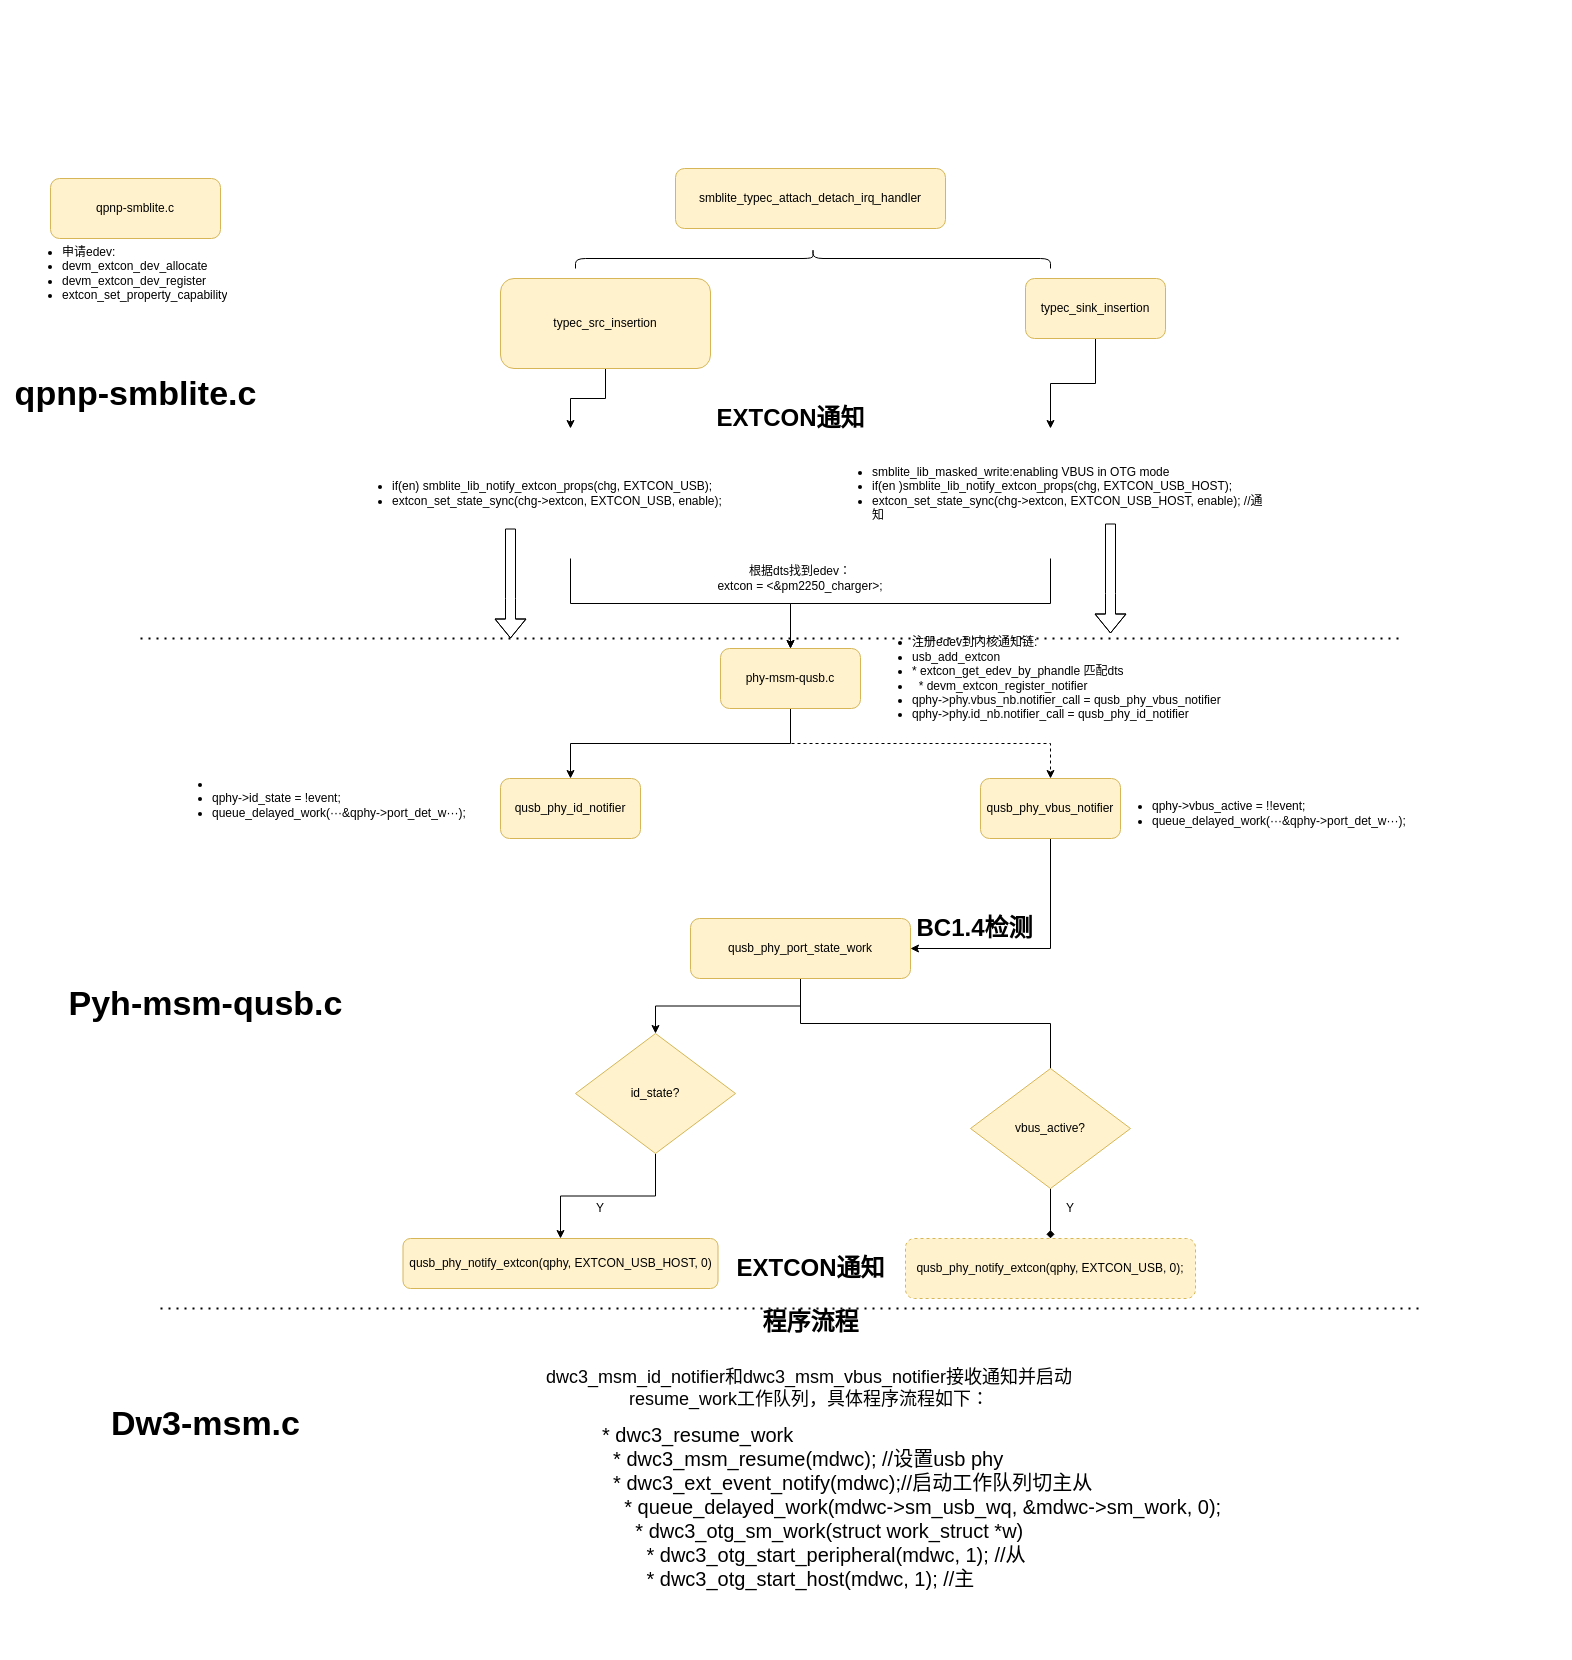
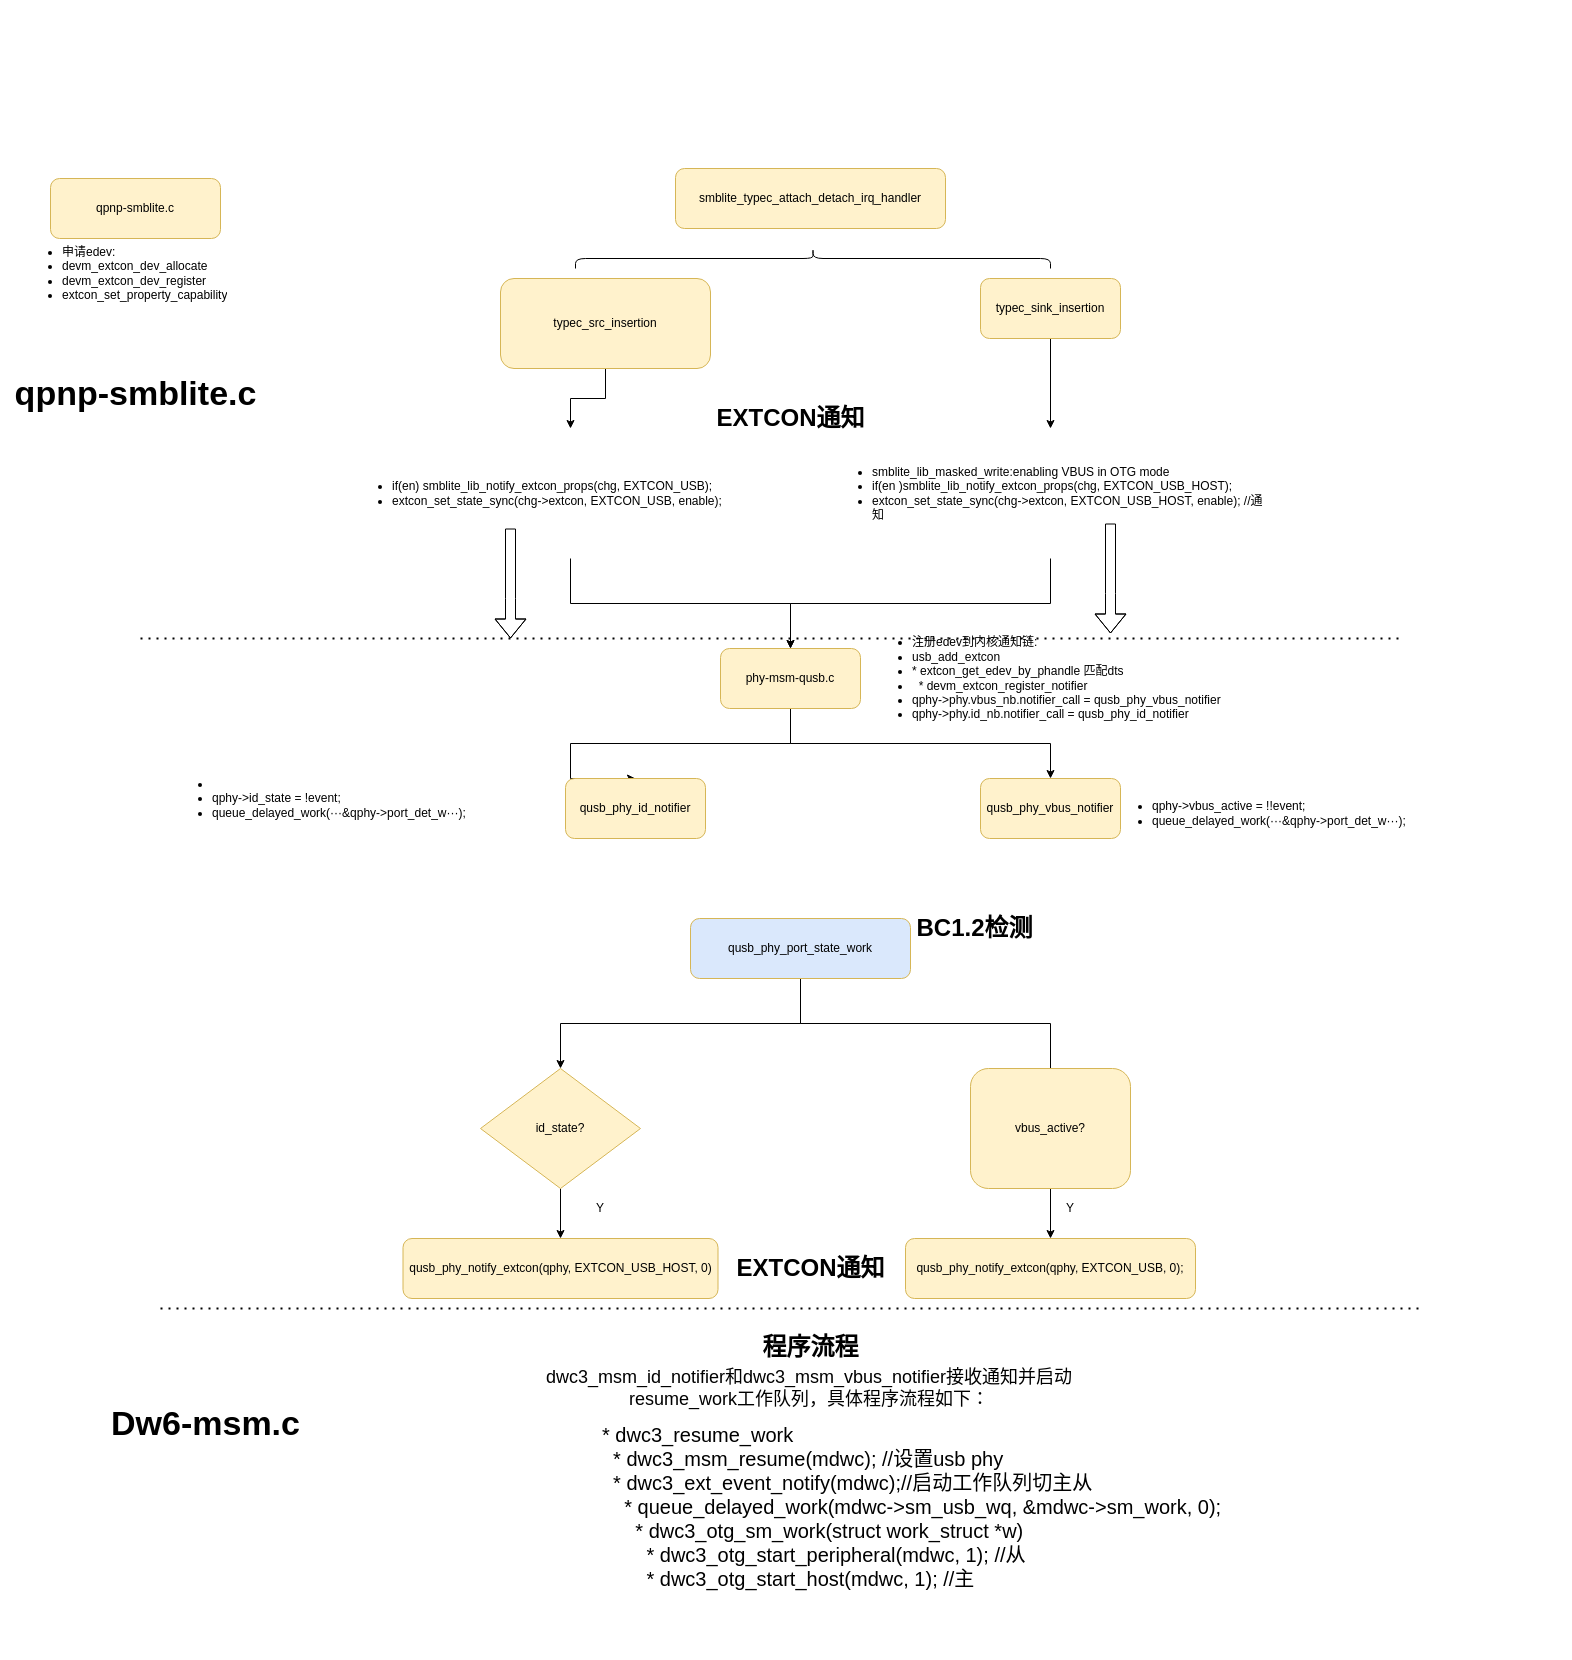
- <mxCell id="5" value="&lt;div&gt;typec_sink_insertion&lt;/div&gt;" style="rounded=1;whiteSpace=wrap;html=1;fillColor=#fff2cc;strokeColor=#d6b656;" parent="1" vertex="1"><mxGeometry x="1025" y="278" width="140" height="60" as="geometry" /></mxCell>
+ <mxCell id="5" value="&lt;div&gt;typec_sink_insertion&lt;/div&gt;" style="rounded=1;whiteSpace=wrap;html=1;fillColor=#fff2cc;strokeColor=#d6b656;" parent="1" vertex="1"><mxGeometry x="980" y="278" width="140" height="60" as="geometry" /></mxCell>
- <mxCell id="17" value="根据dts找到edev：&lt;br&gt;extcon = &amp;lt;&amp;amp;pm2250_charger&amp;gt;;" style="text;html=1;strokeColor=none;fillColor=none;align=center;verticalAlign=middle;whiteSpace=wrap;rounded=0;" parent="1" vertex="1"><mxGeometry x="690" y="568" width="220" height="20" as="geometry" /></mxCell>
- <mxCell id="15" style="edgeStyle=orthogonalEdgeStyle;rounded=0;orthogonalLoop=1;jettySize=auto;html=1;exitX=0.5;exitY=1;exitDx=0;exitDy=0;entryX=0.5;entryY=0;entryDx=0;entryDy=0;dashed=1;" parent="1" source="16" target="21" edge="1"><mxGeometry relative="1" as="geometry" /></mxCell>
+ <mxCell id="15" style="edgeStyle=orthogonalEdgeStyle;rounded=0;orthogonalLoop=1;jettySize=auto;html=1;exitX=0.5;exitY=1;exitDx=0;exitDy=0;entryX=0.5;entryY=0;entryDx=0;entryDy=0;" parent="1" source="16" target="21" edge="1"><mxGeometry relative="1" as="geometry" /></mxCell>
- <mxCell id="19" value="qusb_phy_id_notifier" style="rounded=1;whiteSpace=wrap;html=1;fillColor=#fff2cc;strokeColor=#d6b656;" parent="1" vertex="1"><mxGeometry x="500" y="778" width="140" height="60" as="geometry" /></mxCell>
+ <mxCell id="19" value="qusb_phy_id_notifier" style="rounded=1;whiteSpace=wrap;html=1;fillColor=#fff2cc;strokeColor=#d6b656;" parent="1" vertex="1"><mxGeometry x="565" y="778" width="140" height="60" as="geometry" /></mxCell>
- <mxCell id="29" value="BC1.4检测" style="text;strokeColor=none;fillColor=none;html=1;fontSize=24;fontStyle=1;verticalAlign=middle;align=center;" vertex="1" parent="1"><mxGeometry x="924" y="908" width="100" height="40" as="geometry" /></mxCell>
+ <mxCell id="29" value="BC1.2检测" style="text;strokeColor=none;fillColor=none;html=1;fontSize=24;fontStyle=1;verticalAlign=middle;align=center;" vertex="1" parent="1"><mxGeometry x="924" y="908" width="100" height="40" as="geometry" /></mxCell>
- <mxCell id="28" value="qusb_phy_port_state_work" style="rounded=1;whiteSpace=wrap;html=1;fillColor=#fff2cc;strokeColor=#d6b656;" vertex="1" parent="1"><mxGeometry x="690" y="918" width="220" height="60" as="geometry" /></mxCell>
+ <mxCell id="28" value="qusb_phy_port_state_work" style="rounded=1;whiteSpace=wrap;html=1;fillColor=#dae8fc;strokeColor=#d6b656;" vertex="1" parent="1"><mxGeometry x="690" y="918" width="220" height="60" as="geometry" /></mxCell>
- <mxCell id="20" style="edgeStyle=orthogonalEdgeStyle;rounded=0;orthogonalLoop=1;jettySize=auto;html=1;exitX=0.5;exitY=1;exitDx=0;exitDy=0;entryX=1;entryY=0.5;entryDx=0;entryDy=0;" edge="1" parent="1" source="21" target="28"><mxGeometry relative="1" as="geometry" /></mxCell>
- <mxCell id="42" value="&lt;font style=&quot;font-size: 34px&quot;&gt;Pyh-msm-qusb.c&lt;/font&gt;" style="text;strokeColor=none;fillColor=none;html=1;fontSize=24;fontStyle=1;verticalAlign=middle;align=center;" vertex="1" parent="1"><mxGeometry x="130" y="958" width="150" height="90" as="geometry" /></mxCell>
- <mxCell id="35" value="id_state?" style="rhombus;whiteSpace=wrap;html=1;fillColor=#fff2cc;strokeColor=#d6b656;" vertex="1" parent="1"><mxGeometry x="575" y="1033" width="160" height="120" as="geometry" /></mxCell>
+ <mxCell id="35" value="id_state?" style="rhombus;whiteSpace=wrap;html=1;fillColor=#fff2cc;strokeColor=#d6b656;" vertex="1" parent="1"><mxGeometry x="480" y="1068" width="160" height="120" as="geometry" /></mxCell>
- <mxCell id="31" value="vbus_active?" style="rhombus;whiteSpace=wrap;html=1;fillColor=#fff2cc;strokeColor=#d6b656;" vertex="1" parent="1"><mxGeometry x="970" y="1068" width="160" height="120" as="geometry" /></mxCell>
+ <mxCell id="31" value="vbus_active?" style="whiteSpace=wrap;html=1;fillColor=#fff2cc;strokeColor=#d6b656;rounded=1;" vertex="1" parent="1"><mxGeometry x="970" y="1068" width="160" height="120" as="geometry" /></mxCell>
- <mxCell id="30" style="edgeStyle=orthogonalEdgeStyle;rounded=0;orthogonalLoop=1;jettySize=auto;html=1;exitX=0.5;exitY=1;exitDx=0;exitDy=0;entryX=0.5;entryY=0;entryDx=0;entryDy=0;endArrow=diamond;" edge="1" parent="1" source="31" target="32"><mxGeometry relative="1" as="geometry" /></mxCell>
+ <mxCell id="30" style="edgeStyle=orthogonalEdgeStyle;rounded=0;orthogonalLoop=1;jettySize=auto;html=1;exitX=0.5;exitY=1;exitDx=0;exitDy=0;entryX=0.5;entryY=0;entryDx=0;entryDy=0;" edge="1" parent="1" source="31" target="32"><mxGeometry relative="1" as="geometry" /></mxCell>
- <mxCell id="36" value="qusb_phy_notify_extcon(qphy, EXTCON_USB_HOST, 0)" style="rounded=1;whiteSpace=wrap;html=1;fillColor=#fff2cc;strokeColor=#d6b656;" vertex="1" parent="1"><mxGeometry x="402.5" y="1238" width="315" height="50" as="geometry" /></mxCell>
+ <mxCell id="36" value="qusb_phy_notify_extcon(qphy, EXTCON_USB_HOST, 0)" style="rounded=1;whiteSpace=wrap;html=1;fillColor=#fff2cc;strokeColor=#d6b656;" vertex="1" parent="1"><mxGeometry x="402.5" y="1238" width="315" height="60" as="geometry" /></mxCell>
- <mxCell id="32" value="qusb_phy_notify_extcon(qphy, EXTCON_USB, 0);" style="rounded=1;whiteSpace=wrap;html=1;fillColor=#fff2cc;strokeColor=#d6b656;dashed=1;" vertex="1" parent="1"><mxGeometry x="905" y="1238" width="290" height="60" as="geometry" /></mxCell>
+ <mxCell id="32" value="qusb_phy_notify_extcon(qphy, EXTCON_USB, 0);" style="rounded=1;whiteSpace=wrap;html=1;fillColor=#fff2cc;strokeColor=#d6b656;" vertex="1" parent="1"><mxGeometry x="905" y="1238" width="290" height="60" as="geometry" /></mxCell>
- <mxCell id="47" value="程序流程" style="text;strokeColor=none;fillColor=none;html=1;fontSize=24;fontStyle=1;verticalAlign=middle;align=center;" vertex="1" parent="1"><mxGeometry x="760" y="1302" width="100" height="40" as="geometry" /></mxCell>
+ <mxCell id="47" value="程序流程" style="text;strokeColor=none;fillColor=none;html=1;fontSize=24;fontStyle=1;verticalAlign=middle;align=center;" vertex="1" parent="1"><mxGeometry x="760" y="1327" width="100" height="40" as="geometry" /></mxCell>
- <mxCell id="43" value="&lt;font style=&quot;font-size: 34px&quot;&gt;Dw3-msm.c&lt;/font&gt;" style="text;strokeColor=none;fillColor=none;html=1;fontSize=24;fontStyle=1;verticalAlign=middle;align=center;" vertex="1" parent="1"><mxGeometry x="130" y="1378" width="150" height="90" as="geometry" /></mxCell>
+ <mxCell id="43" value="&lt;font style=&quot;font-size: 34px&quot;&gt;Dw6-msm.c&lt;/font&gt;" style="text;strokeColor=none;fillColor=none;html=1;fontSize=24;fontStyle=1;verticalAlign=middle;align=center;" vertex="1" parent="1"><mxGeometry x="130" y="1378" width="150" height="90" as="geometry" /></mxCell>
